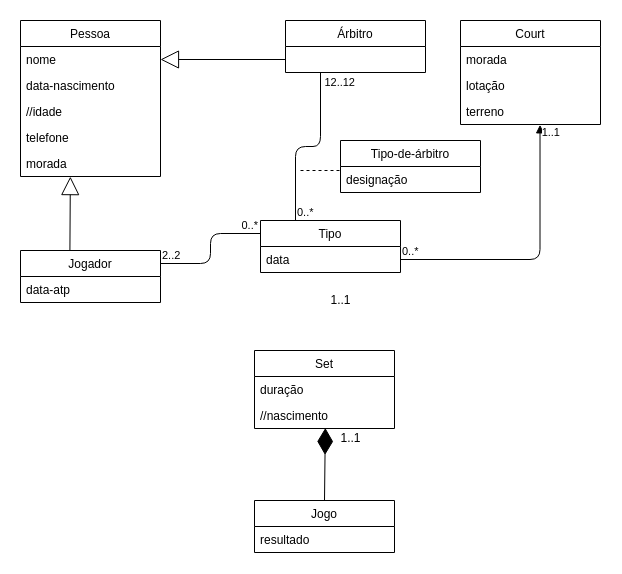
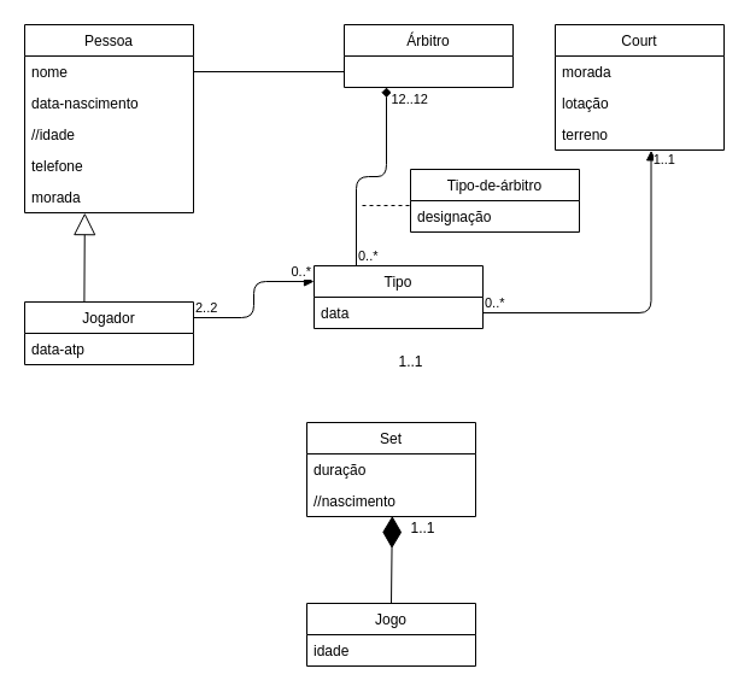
- <mxCell id="11" value="" style="endArrow=block;endSize=16;endFill=0;html=1;entryX=1;entryY=0.5;entryDx=0;entryDy=0;exitX=0;exitY=0.75;exitDx=0;exitDy=0;" edge="1" parent="1" source="10" target="3"><mxGeometry width="160" relative="1" as="geometry"><mxPoint x="310" y="90" as="sourcePoint" /><mxPoint x="470" y="90" as="targetPoint" /></mxGeometry></mxCell>
+ <mxCell id="11" value="" style="endArrow=none;endSize=16;endFill=0;html=1;entryX=1;entryY=0.5;entryDx=0;entryDy=0;exitX=0;exitY=0.75;exitDx=0;exitDy=0;" edge="1" parent="1" source="10" target="3"><mxGeometry width="160" relative="1" as="geometry"><mxPoint x="310" y="90" as="sourcePoint" /><mxPoint x="470" y="90" as="targetPoint" /></mxGeometry></mxCell>
- <mxCell id="21" value="" style="endArrow=none;html=1;edgeStyle=orthogonalEdgeStyle;exitX=0.25;exitY=0;exitDx=0;exitDy=0;entryX=0.25;entryY=1;entryDx=0;entryDy=0;" edge="1" parent="1" source="17" target="10"><mxGeometry relative="1" as="geometry"><mxPoint x="290" y="160" as="sourcePoint" /><mxPoint x="450" y="160" as="targetPoint" /></mxGeometry></mxCell>
+ <mxCell id="21" value="" style="endArrow=diamond;html=1;edgeStyle=orthogonalEdgeStyle;exitX=0.25;exitY=0;exitDx=0;exitDy=0;entryX=0.25;entryY=1;entryDx=0;entryDy=0;" edge="1" parent="1" source="17" target="10"><mxGeometry relative="1" as="geometry"><mxPoint x="290" y="160" as="sourcePoint" /><mxPoint x="450" y="160" as="targetPoint" /></mxGeometry></mxCell>
- <mxCell id="28" value="" style="endArrow=none;html=1;edgeStyle=orthogonalEdgeStyle;exitX=1;exitY=0.25;exitDx=0;exitDy=0;entryX=0;entryY=0.25;entryDx=0;entryDy=0;" edge="1" parent="1" source="8" target="17"><mxGeometry relative="1" as="geometry"><mxPoint x="240" y="302" as="sourcePoint" /><mxPoint x="400" y="302" as="targetPoint" /></mxGeometry></mxCell>
+ <mxCell id="28" value="" style="endArrow=block;html=1;edgeStyle=orthogonalEdgeStyle;exitX=1;exitY=0.25;exitDx=0;exitDy=0;entryX=0;entryY=0.25;entryDx=0;entryDy=0;" edge="1" parent="1" source="8" target="17"><mxGeometry relative="1" as="geometry"><mxPoint x="240" y="302" as="sourcePoint" /><mxPoint x="400" y="302" as="targetPoint" /></mxGeometry></mxCell>
- <mxCell id="36" value="resultado" style="text;strokeColor=none;fillColor=none;align=left;verticalAlign=top;spacingLeft=4;spacingRight=4;overflow=hidden;rotatable=0;points=[[0,0.5],[1,0.5]];portConstraint=eastwest;" vertex="1" parent="35"><mxGeometry y="26" width="140" height="26" as="geometry" /></mxCell>
+ <mxCell id="36" value="idade" style="text;strokeColor=none;fillColor=none;align=left;verticalAlign=top;spacingLeft=4;spacingRight=4;overflow=hidden;rotatable=0;points=[[0,0.5],[1,0.5]];portConstraint=eastwest;" vertex="1" parent="35"><mxGeometry y="26" width="140" height="26" as="geometry" /></mxCell>
